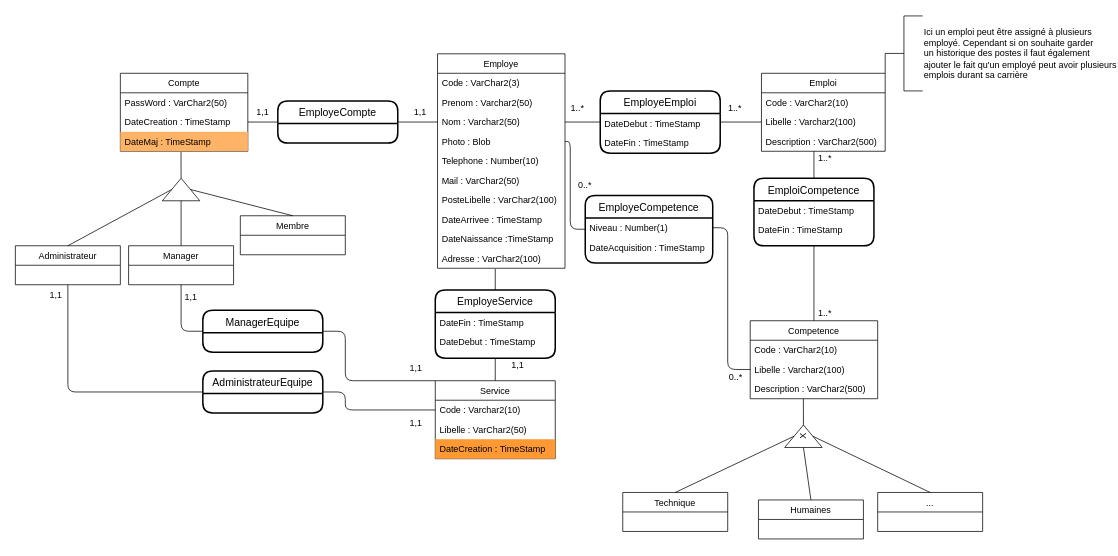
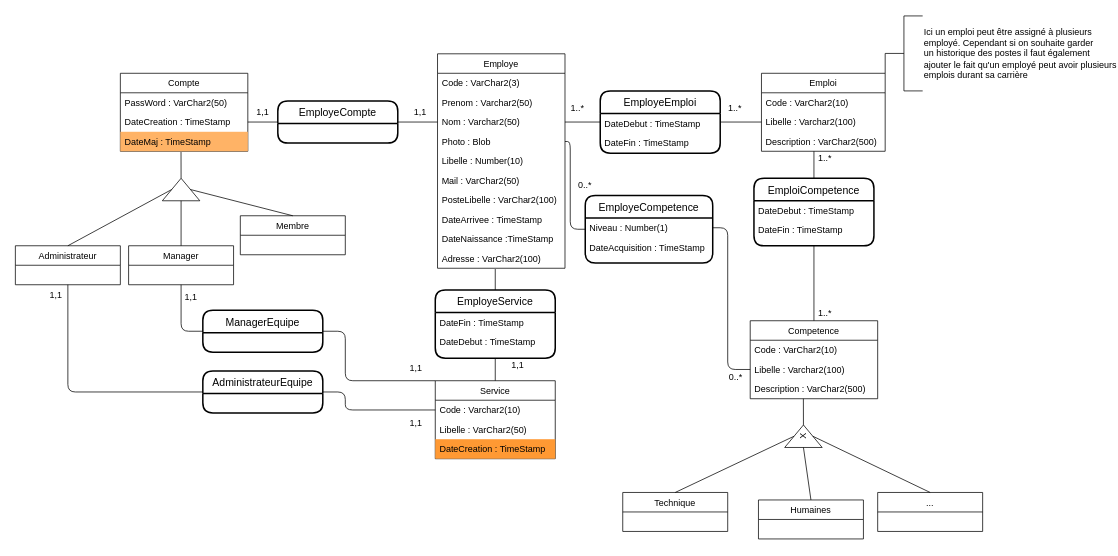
- <mxCell id="61" value="Telephone : Number(10)" style="text;strokeColor=none;fillColor=none;align=left;verticalAlign=top;spacingLeft=4;spacingRight=4;overflow=hidden;rotatable=0;points=[[0,0.5],[1,0.5]];portConstraint=eastwest;" parent="56" vertex="1"><mxGeometry y="130" width="170" height="26" as="geometry" /></mxCell>
+ <mxCell id="61" value="Libelle : Number(10)" style="text;strokeColor=none;fillColor=none;align=left;verticalAlign=top;spacingLeft=4;spacingRight=4;overflow=hidden;rotatable=0;points=[[0,0.5],[1,0.5]];portConstraint=eastwest;" parent="56" vertex="1"><mxGeometry y="130" width="170" height="26" as="geometry" /></mxCell>
